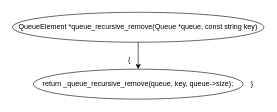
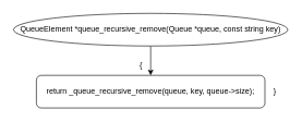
- <mxCell id="4" value="return _queue_recursive_remove(queue, key, queue-&amp;gt;size);" style="ellipse;whiteSpace=wrap;html=1;" vertex="1" parent="1"><mxGeometry x="55" y="115" width="350" height="50" as="geometry" /></mxCell>
+ <mxCell id="4" value="return _queue_recursive_remove(queue, key, queue-&amp;gt;size);" style="whiteSpace=wrap;html=1;rounded=1;" vertex="1" parent="1"><mxGeometry x="55" y="115" width="350" height="50" as="geometry" /></mxCell>
